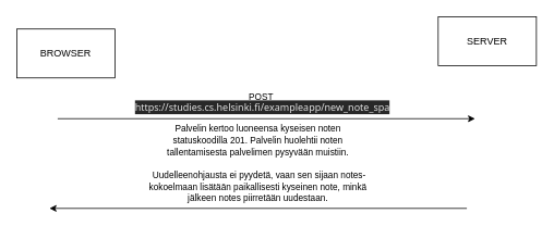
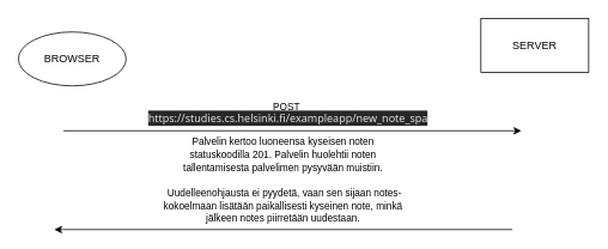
- <mxCell id="2" value="BROWSER" style="rounded=0;whiteSpace=wrap;html=1;" vertex="1" parent="1"><mxGeometry x="20" y="35" width="120" height="60" as="geometry" /></mxCell>
+ <mxCell id="2" value="BROWSER" style="ellipse;whiteSpace=wrap;html=1;" vertex="1" parent="1"><mxGeometry x="20" y="35" width="120" height="60" as="geometry" /></mxCell>
